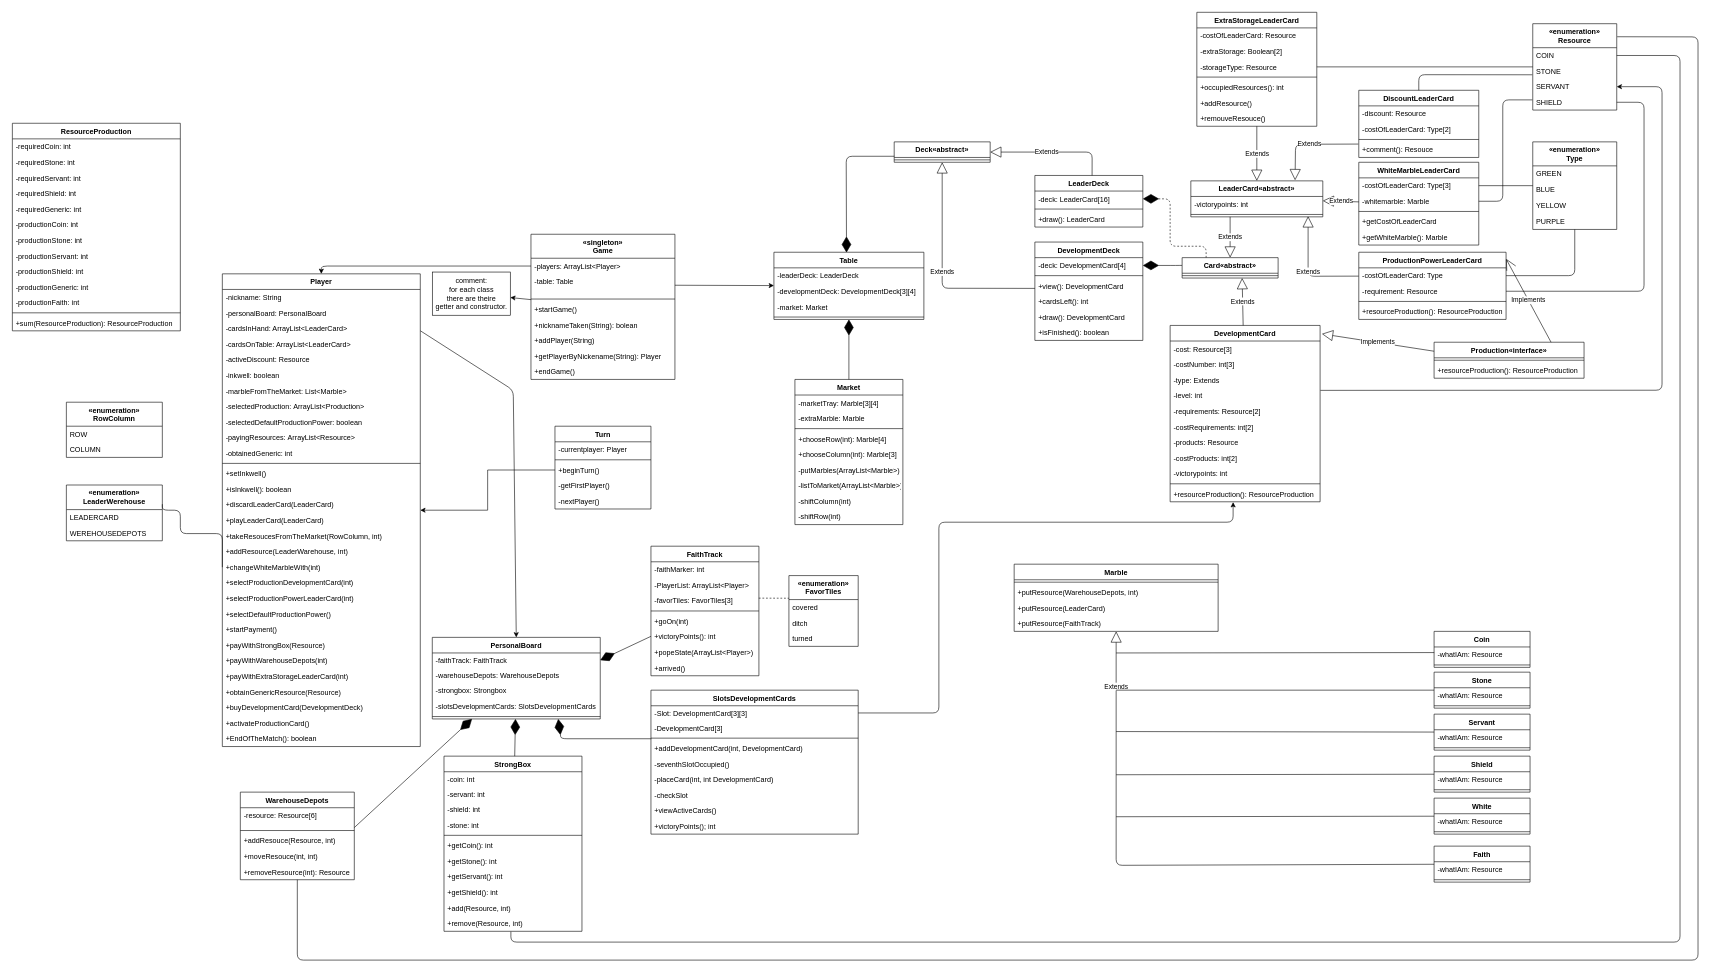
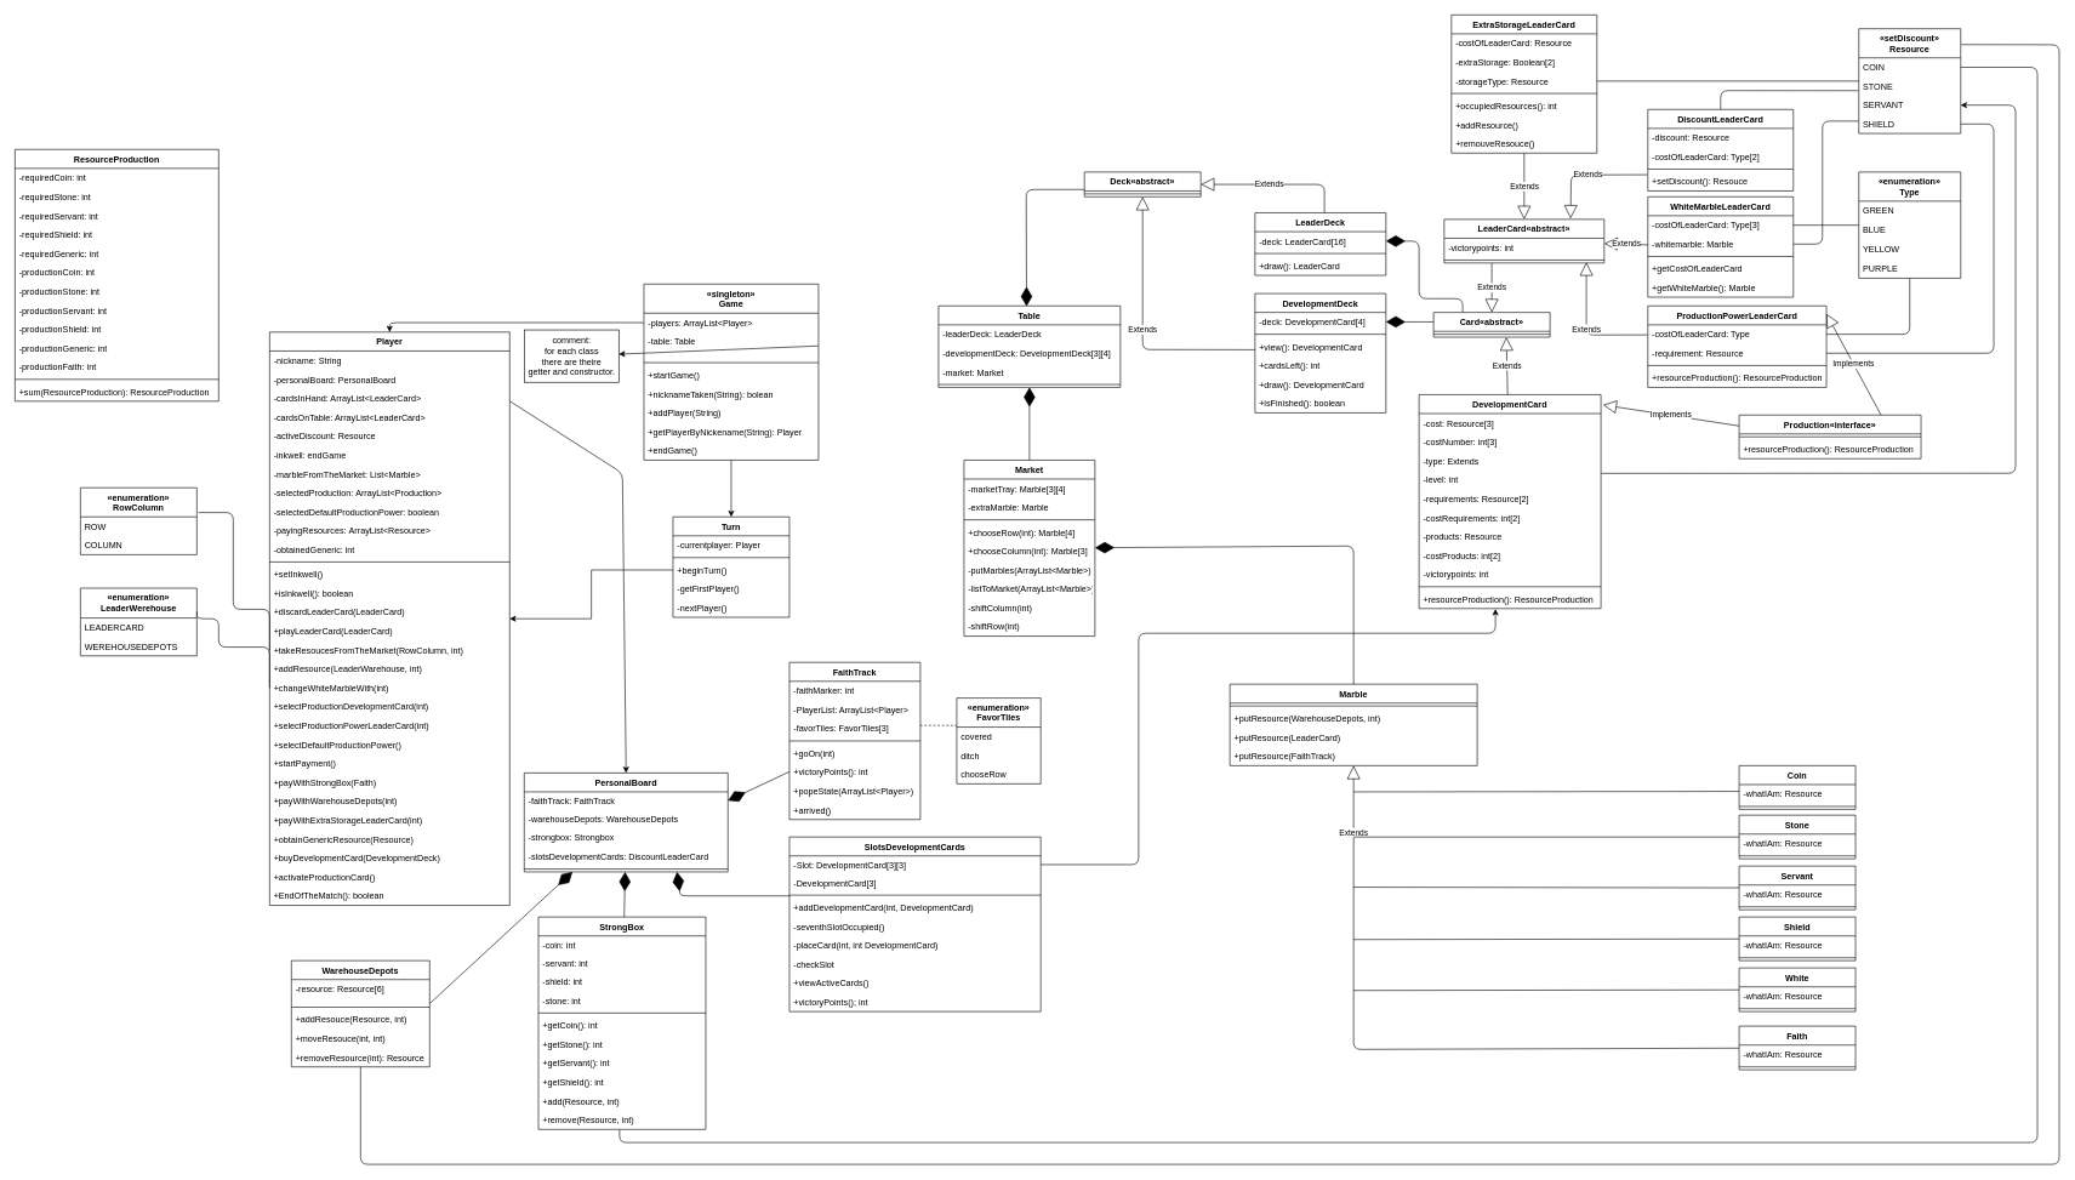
- <mxCell id="81" value="«enumeration»&#10;Resource" style="swimlane;fontStyle=1;childLayout=stackLayout;horizontal=1;startSize=40;fillColor=none;horizontalStack=0;resizeParent=1;resizeParentMax=0;resizeLast=0;collapsible=1;marginBottom=0;verticalAlign=top;" parent="1" vertex="1"><mxGeometry x="2554.5" y="39" width="140" height="144" as="geometry" /></mxCell>
+ <mxCell id="81" value="«setDiscount»&#10;Resource" style="swimlane;fontStyle=1;childLayout=stackLayout;horizontal=1;startSize=40;fillColor=none;horizontalStack=0;resizeParent=1;resizeParentMax=0;resizeLast=0;collapsible=1;marginBottom=0;verticalAlign=top;" parent="1" vertex="1"><mxGeometry x="2554.5" y="39" width="140" height="144" as="geometry" /></mxCell>
- <mxCell id="90" value="+comment(): Resouce" style="text;strokeColor=none;fillColor=none;align=left;verticalAlign=top;spacingLeft=4;spacingRight=4;overflow=hidden;rotatable=0;points=[[0,0.5],[1,0.5]];portConstraint=eastwest;" parent="86" vertex="1"><mxGeometry y="86" width="200" height="26" as="geometry" /></mxCell>
+ <mxCell id="90" value="+setDiscount(): Resouce" style="text;strokeColor=none;fillColor=none;align=left;verticalAlign=top;spacingLeft=4;spacingRight=4;overflow=hidden;rotatable=0;points=[[0,0.5],[1,0.5]];portConstraint=eastwest;" parent="86" vertex="1"><mxGeometry y="86" width="200" height="26" as="geometry" /></mxCell>
- <mxCell id="110" value="" style="endArrow=diamondThin;endFill=1;endSize=24;html=1;entryX=1;entryY=0.5;entryDx=0;entryDy=0;exitX=0.25;exitY=0;exitDx=0;exitDy=0;dashed=1;" parent="1" source="222" target="71" edge="1"><mxGeometry width="160" relative="1" as="geometry"><mxPoint x="1080" y="2376" as="sourcePoint" /><mxPoint x="1240" y="2376" as="targetPoint" /><Array as="points"><mxPoint x="2010" y="410" /><mxPoint x="1950" y="410" /><mxPoint x="1950" y="331" /></Array></mxGeometry></mxCell>
+ <mxCell id="110" value="" style="endArrow=diamondThin;endFill=1;endSize=24;html=1;entryX=1;entryY=0.5;entryDx=0;entryDy=0;exitX=0.25;exitY=0;exitDx=0;exitDy=0;" parent="1" source="222" target="71" edge="1"><mxGeometry width="160" relative="1" as="geometry"><mxPoint x="1080" y="2376" as="sourcePoint" /><mxPoint x="1240" y="2376" as="targetPoint" /><Array as="points"><mxPoint x="2010" y="410" /><mxPoint x="1950" y="410" /><mxPoint x="1950" y="331" /></Array></mxGeometry></mxCell>
- <mxCell id="262" value="Implements" style="endArrow=open;endSize=16;endFill=0;html=1;exitX=0.78;exitY=0;exitDx=0;exitDy=0;exitPerimeter=0;entryX=1;entryY=0.098;entryDx=0;entryDy=0;entryPerimeter=0;" edge="1" parent="1" source="259" target="105"><mxGeometry width="160" relative="1" as="geometry"><mxPoint x="2440" y="700" as="sourcePoint" /><mxPoint x="2515" y="430" as="targetPoint" /></mxGeometry></mxCell>
+ <mxCell id="262" value="Implements" style="endArrow=block;endSize=16;endFill=0;html=1;exitX=0.78;exitY=0;exitDx=0;exitDy=0;exitPerimeter=0;entryX=1;entryY=0.098;entryDx=0;entryDy=0;entryPerimeter=0;" edge="1" parent="1" source="259" target="105"><mxGeometry width="160" relative="1" as="geometry"><mxPoint x="2440" y="700" as="sourcePoint" /><mxPoint x="2515" y="430" as="targetPoint" /></mxGeometry></mxCell>
- <mxCell id="189" value="" style="endArrow=classic;html=1;exitX=1;exitY=0.5;exitDx=0;exitDy=0;" parent="1" source="172" target="128" edge="1"><mxGeometry width="50" height="50" relative="1" as="geometry"><mxPoint x="1234.5" y="530" as="sourcePoint" /><mxPoint x="1284.5" y="480" as="targetPoint" /></mxGeometry></mxCell>
+ <mxCell id="189" value="" style="endArrow=classic;html=1;exitX=1;exitY=0.5;exitDx=0;exitDy=0;" parent="1" source="172" target="180" edge="1"><mxGeometry width="50" height="50" relative="1" as="geometry"><mxPoint x="1234.5" y="530" as="sourcePoint" /><mxPoint x="1284.5" y="480" as="targetPoint" /></mxGeometry></mxCell>
- <mxCell id="187" value="" style="endArrow=classic;html=1;" parent="1" source="170" target="180" edge="1"><mxGeometry width="50" height="50" relative="1" as="geometry"><mxPoint x="1194.5" y="810" as="sourcePoint" /><mxPoint x="1244.5" y="760" as="targetPoint" /></mxGeometry></mxCell>
+ <mxCell id="187" value="" style="endArrow=classic;html=1;" parent="1" source="170" target="181" edge="1"><mxGeometry width="50" height="50" relative="1" as="geometry"><mxPoint x="1194.5" y="810" as="sourcePoint" /><mxPoint x="1244.5" y="760" as="targetPoint" /></mxGeometry></mxCell>
- <mxCell id="139" value="-inkwell: boolean" style="text;strokeColor=none;fillColor=none;align=left;verticalAlign=top;spacingLeft=4;spacingRight=4;overflow=hidden;rotatable=0;points=[[0,0.5],[1,0.5]];portConstraint=eastwest;" parent="133" vertex="1"><mxGeometry y="156" width="330" height="26" as="geometry" /></mxCell>
+ <mxCell id="139" value="-inkwell: endGame" style="text;strokeColor=none;fillColor=none;align=left;verticalAlign=top;spacingLeft=4;spacingRight=4;overflow=hidden;rotatable=0;points=[[0,0.5],[1,0.5]];portConstraint=eastwest;" parent="133" vertex="1"><mxGeometry y="156" width="330" height="26" as="geometry" /></mxCell>
+ <mxCell id="228" value="" style="endArrow=diamondThin;endFill=1;endSize=24;html=1;" parent="1" source="197" target="118" edge="1"><mxGeometry width="160" relative="1" as="geometry"><mxPoint x="1980" y="451.92" as="sourcePoint" /><mxPoint x="1914.5" y="452" as="targetPoint" /><Array as="points"><mxPoint x="1860" y="750" /></Array></mxGeometry></mxCell>
+ <mxCell id="243" value="" style="endArrow=none;html=1;edgeStyle=orthogonalEdgeStyle;exitX=1.013;exitY=0.37;exitDx=0;exitDy=0;exitPerimeter=0;entryX=0;entryY=0.5;entryDx=0;entryDy=0;" parent="1" source="235" target="150" edge="1"><mxGeometry relative="1" as="geometry"><mxPoint x="260" y="680" as="sourcePoint" /><mxPoint x="420" y="680" as="targetPoint" /><Array as="points"><mxPoint x="320" y="704" /><mxPoint x="320" y="837" /></Array></mxGeometry></mxCell>
- <mxCell id="11" value="turned" style="text;strokeColor=none;fillColor=none;align=left;verticalAlign=top;spacingLeft=4;spacingRight=4;overflow=hidden;rotatable=0;points=[[0,0.5],[1,0.5]];portConstraint=eastwest;" parent="8" vertex="1"><mxGeometry y="92" width="115.5" height="26" as="geometry" /></mxCell>
+ <mxCell id="11" value="chooseRow" style="text;strokeColor=none;fillColor=none;align=left;verticalAlign=top;spacingLeft=4;spacingRight=4;overflow=hidden;rotatable=0;points=[[0,0.5],[1,0.5]];portConstraint=eastwest;" parent="8" vertex="1"><mxGeometry y="92" width="115.5" height="26" as="geometry" /></mxCell>
- <mxCell id="157" value="+payWithStrongBox(Resource)" style="text;strokeColor=none;fillColor=none;align=left;verticalAlign=top;spacingLeft=4;spacingRight=4;overflow=hidden;rotatable=0;points=[[0,0.5],[1,0.5]];portConstraint=eastwest;" vertex="1" parent="133"><mxGeometry y="606" width="330" height="26" as="geometry" /></mxCell>
+ <mxCell id="157" value="+payWithStrongBox(Faith)" style="text;strokeColor=none;fillColor=none;align=left;verticalAlign=top;spacingLeft=4;spacingRight=4;overflow=hidden;rotatable=0;points=[[0,0.5],[1,0.5]];portConstraint=eastwest;" vertex="1" parent="133"><mxGeometry y="606" width="330" height="26" as="geometry" /></mxCell>
- <mxCell id="6" value="-slotsDevelopmentCards: SlotsDevelopmentCards" style="text;strokeColor=none;fillColor=none;align=left;verticalAlign=top;spacingLeft=4;spacingRight=4;overflow=hidden;rotatable=0;points=[[0,0.5],[1,0.5]];portConstraint=eastwest;" parent="2" vertex="1"><mxGeometry y="102" width="280" height="26" as="geometry" /></mxCell>
+ <mxCell id="6" value="-slotsDevelopmentCards: DiscountLeaderCard" style="text;strokeColor=none;fillColor=none;align=left;verticalAlign=top;spacingLeft=4;spacingRight=4;overflow=hidden;rotatable=0;points=[[0,0.5],[1,0.5]];portConstraint=eastwest;" parent="2" vertex="1"><mxGeometry y="102" width="280" height="26" as="geometry" /></mxCell>
